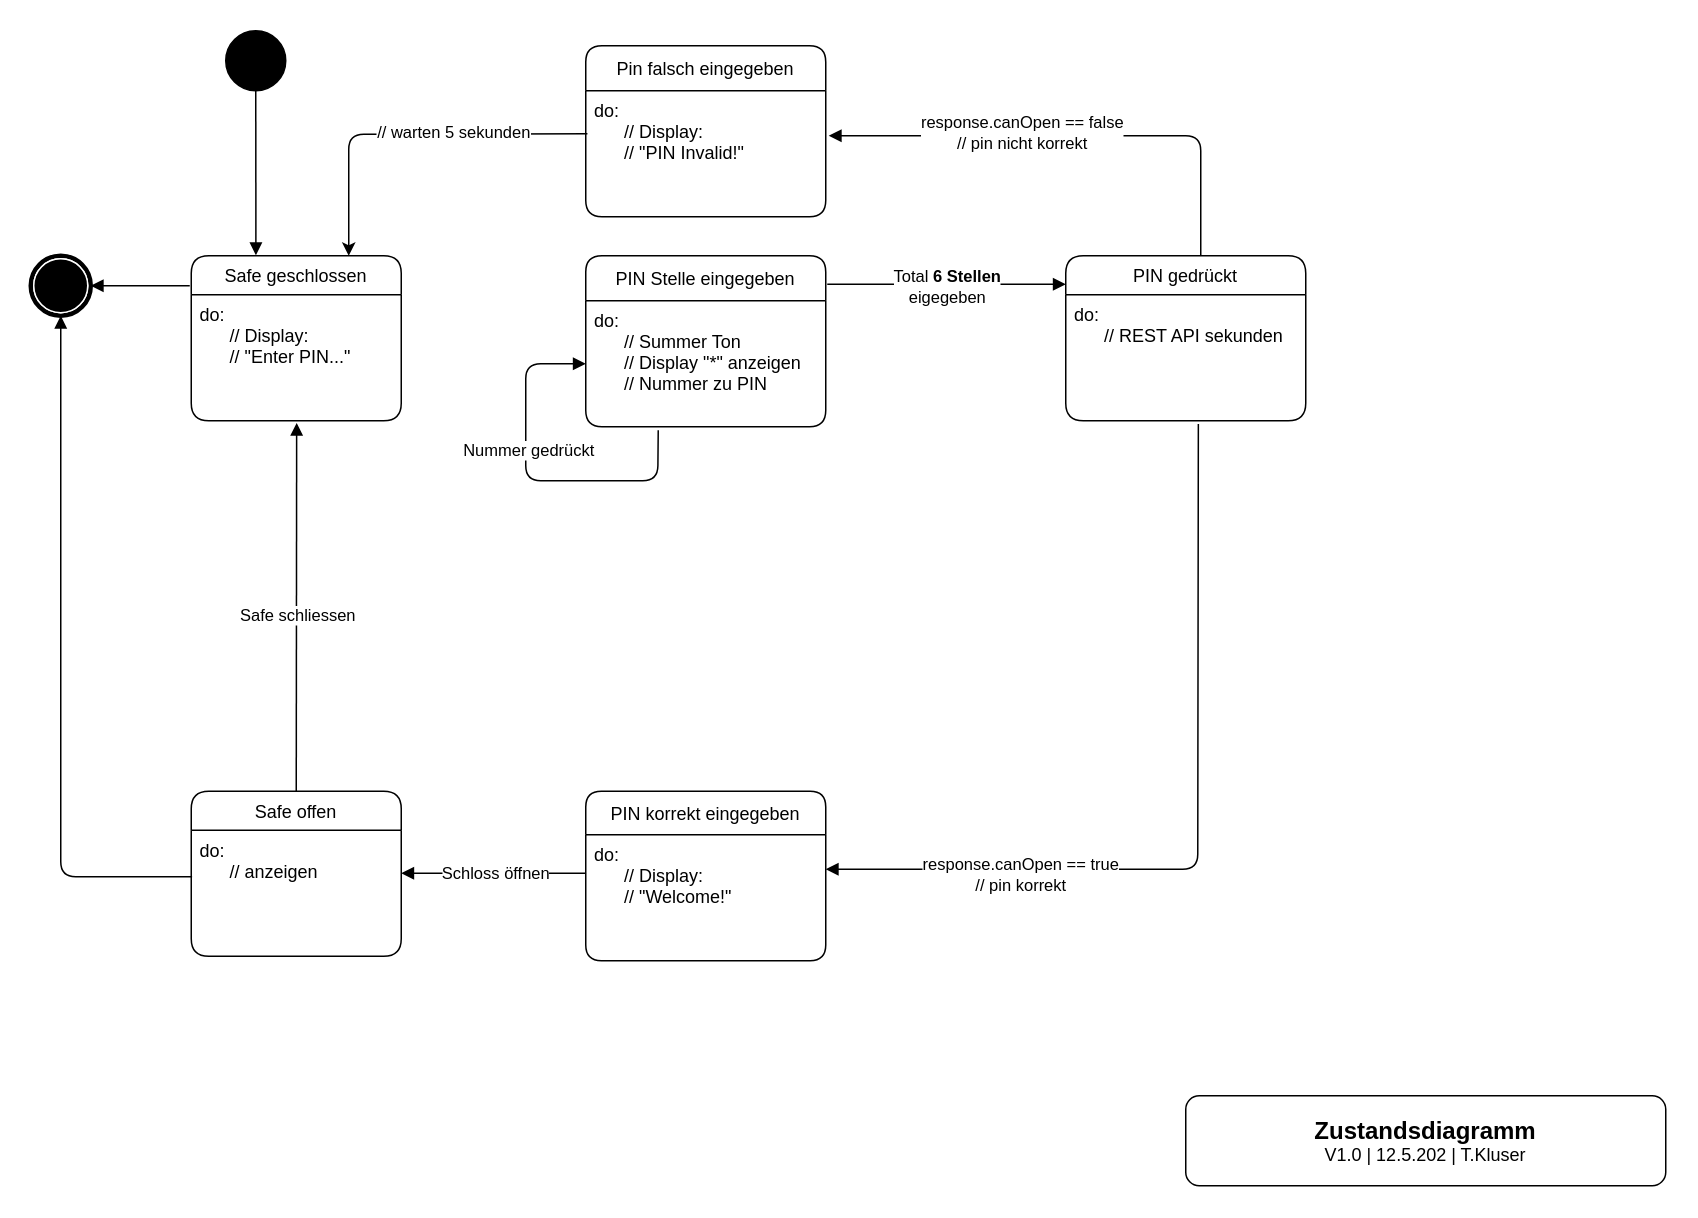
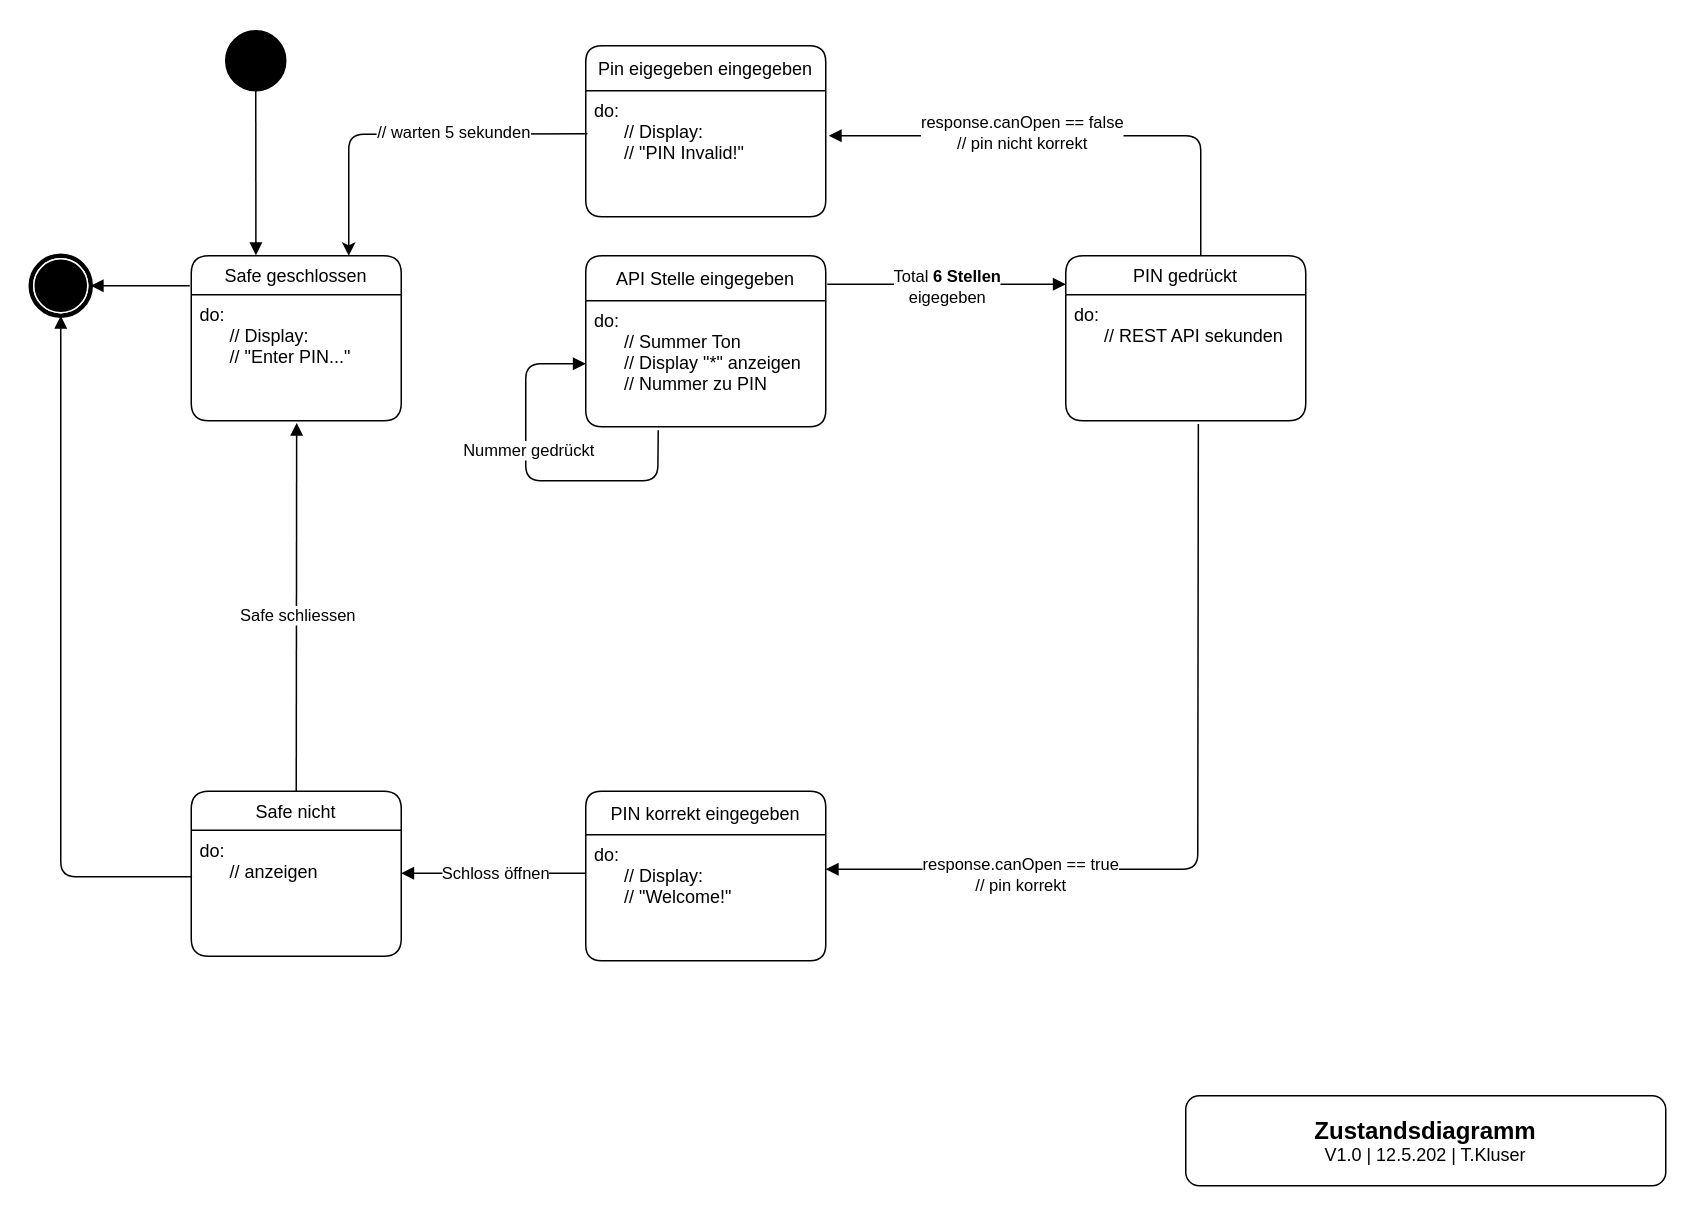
- <mxCell id="24" value="Pin falsch eingegeben" style="swimlane;fontStyle=0;childLayout=stackLayout;horizontal=1;startSize=30;fillColor=none;horizontalStack=0;resizeParent=1;resizeParentMax=0;resizeLast=0;collapsible=1;marginBottom=0;rounded=1;arcSize=12;" parent="1" vertex="1"><mxGeometry x="390" y="30" width="160" height="114" as="geometry" /></mxCell>
+ <mxCell id="24" value="Pin eigegeben eingegeben" style="swimlane;fontStyle=0;childLayout=stackLayout;horizontal=1;startSize=30;fillColor=none;horizontalStack=0;resizeParent=1;resizeParentMax=0;resizeLast=0;collapsible=1;marginBottom=0;rounded=1;arcSize=12;" parent="1" vertex="1"><mxGeometry x="390" y="30" width="160" height="114" as="geometry" /></mxCell>
- <mxCell id="20" value="PIN Stelle eingegeben" style="swimlane;fontStyle=0;childLayout=stackLayout;horizontal=1;startSize=30;fillColor=none;horizontalStack=0;resizeParent=1;resizeParentMax=0;resizeLast=0;collapsible=1;marginBottom=0;rounded=1;arcSize=12;" parent="1" vertex="1"><mxGeometry x="390" y="170" width="160" height="114" as="geometry" /></mxCell>
+ <mxCell id="20" value="API Stelle eingegeben" style="swimlane;fontStyle=0;childLayout=stackLayout;horizontal=1;startSize=30;fillColor=none;horizontalStack=0;resizeParent=1;resizeParentMax=0;resizeLast=0;collapsible=1;marginBottom=0;rounded=1;arcSize=12;" parent="1" vertex="1"><mxGeometry x="390" y="170" width="160" height="114" as="geometry" /></mxCell>
- <mxCell id="7" value="Safe offen" style="swimlane;fontStyle=0;childLayout=stackLayout;horizontal=1;startSize=26;fillColor=none;horizontalStack=0;resizeParent=1;resizeParentMax=0;resizeLast=0;collapsible=1;marginBottom=0;rounded=1;" parent="1" vertex="1"><mxGeometry x="127" y="527" width="140" height="110" as="geometry" /></mxCell>
+ <mxCell id="7" value="Safe nicht" style="swimlane;fontStyle=0;childLayout=stackLayout;horizontal=1;startSize=26;fillColor=none;horizontalStack=0;resizeParent=1;resizeParentMax=0;resizeLast=0;collapsible=1;marginBottom=0;rounded=1;" parent="1" vertex="1"><mxGeometry x="127" y="527" width="140" height="110" as="geometry" /></mxCell>
